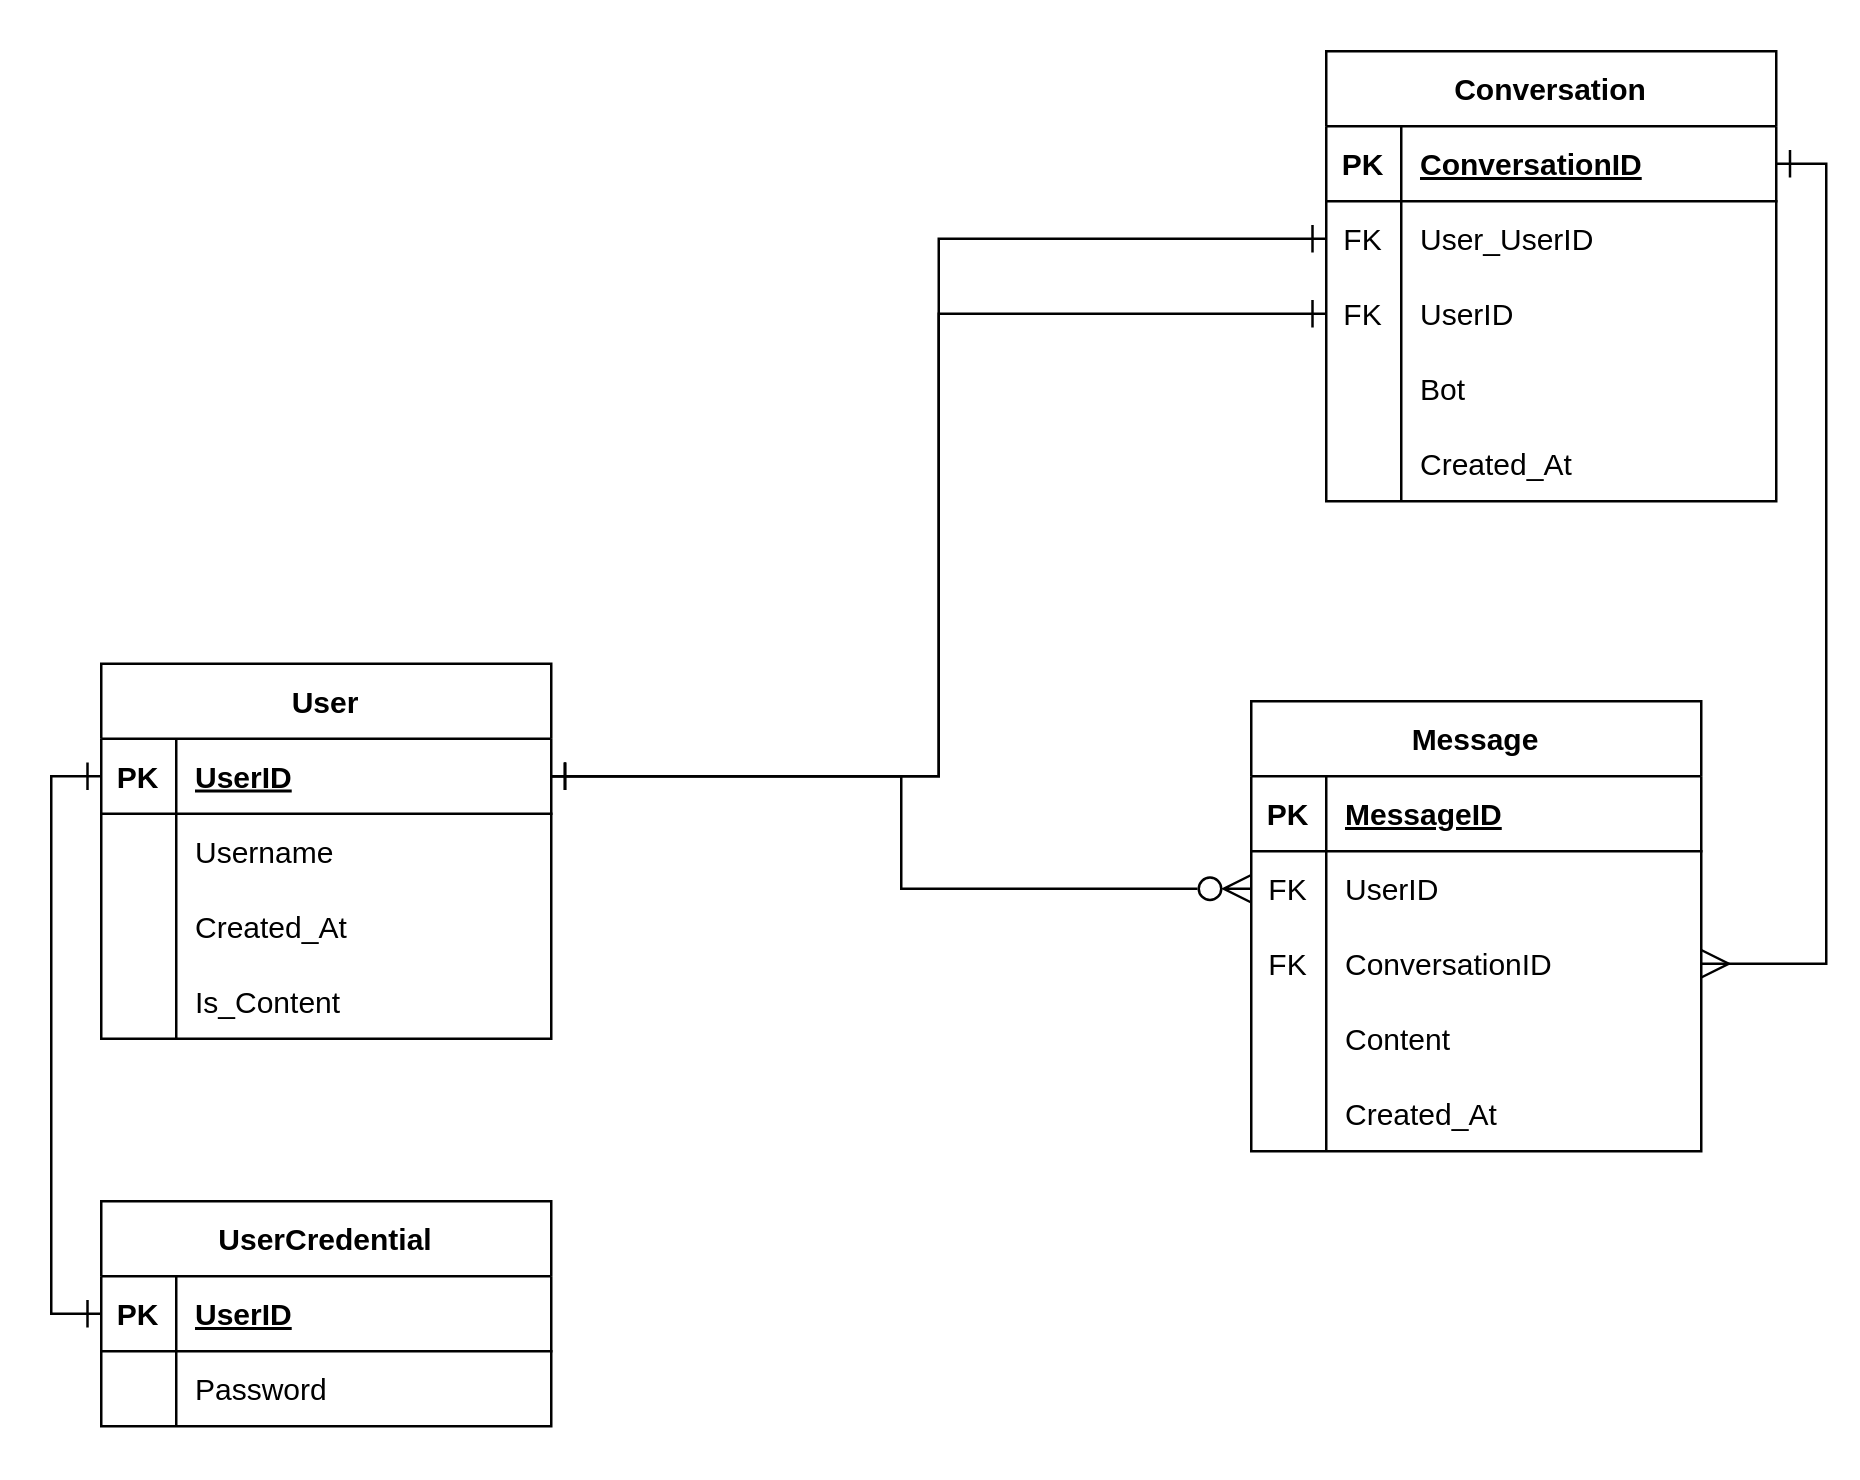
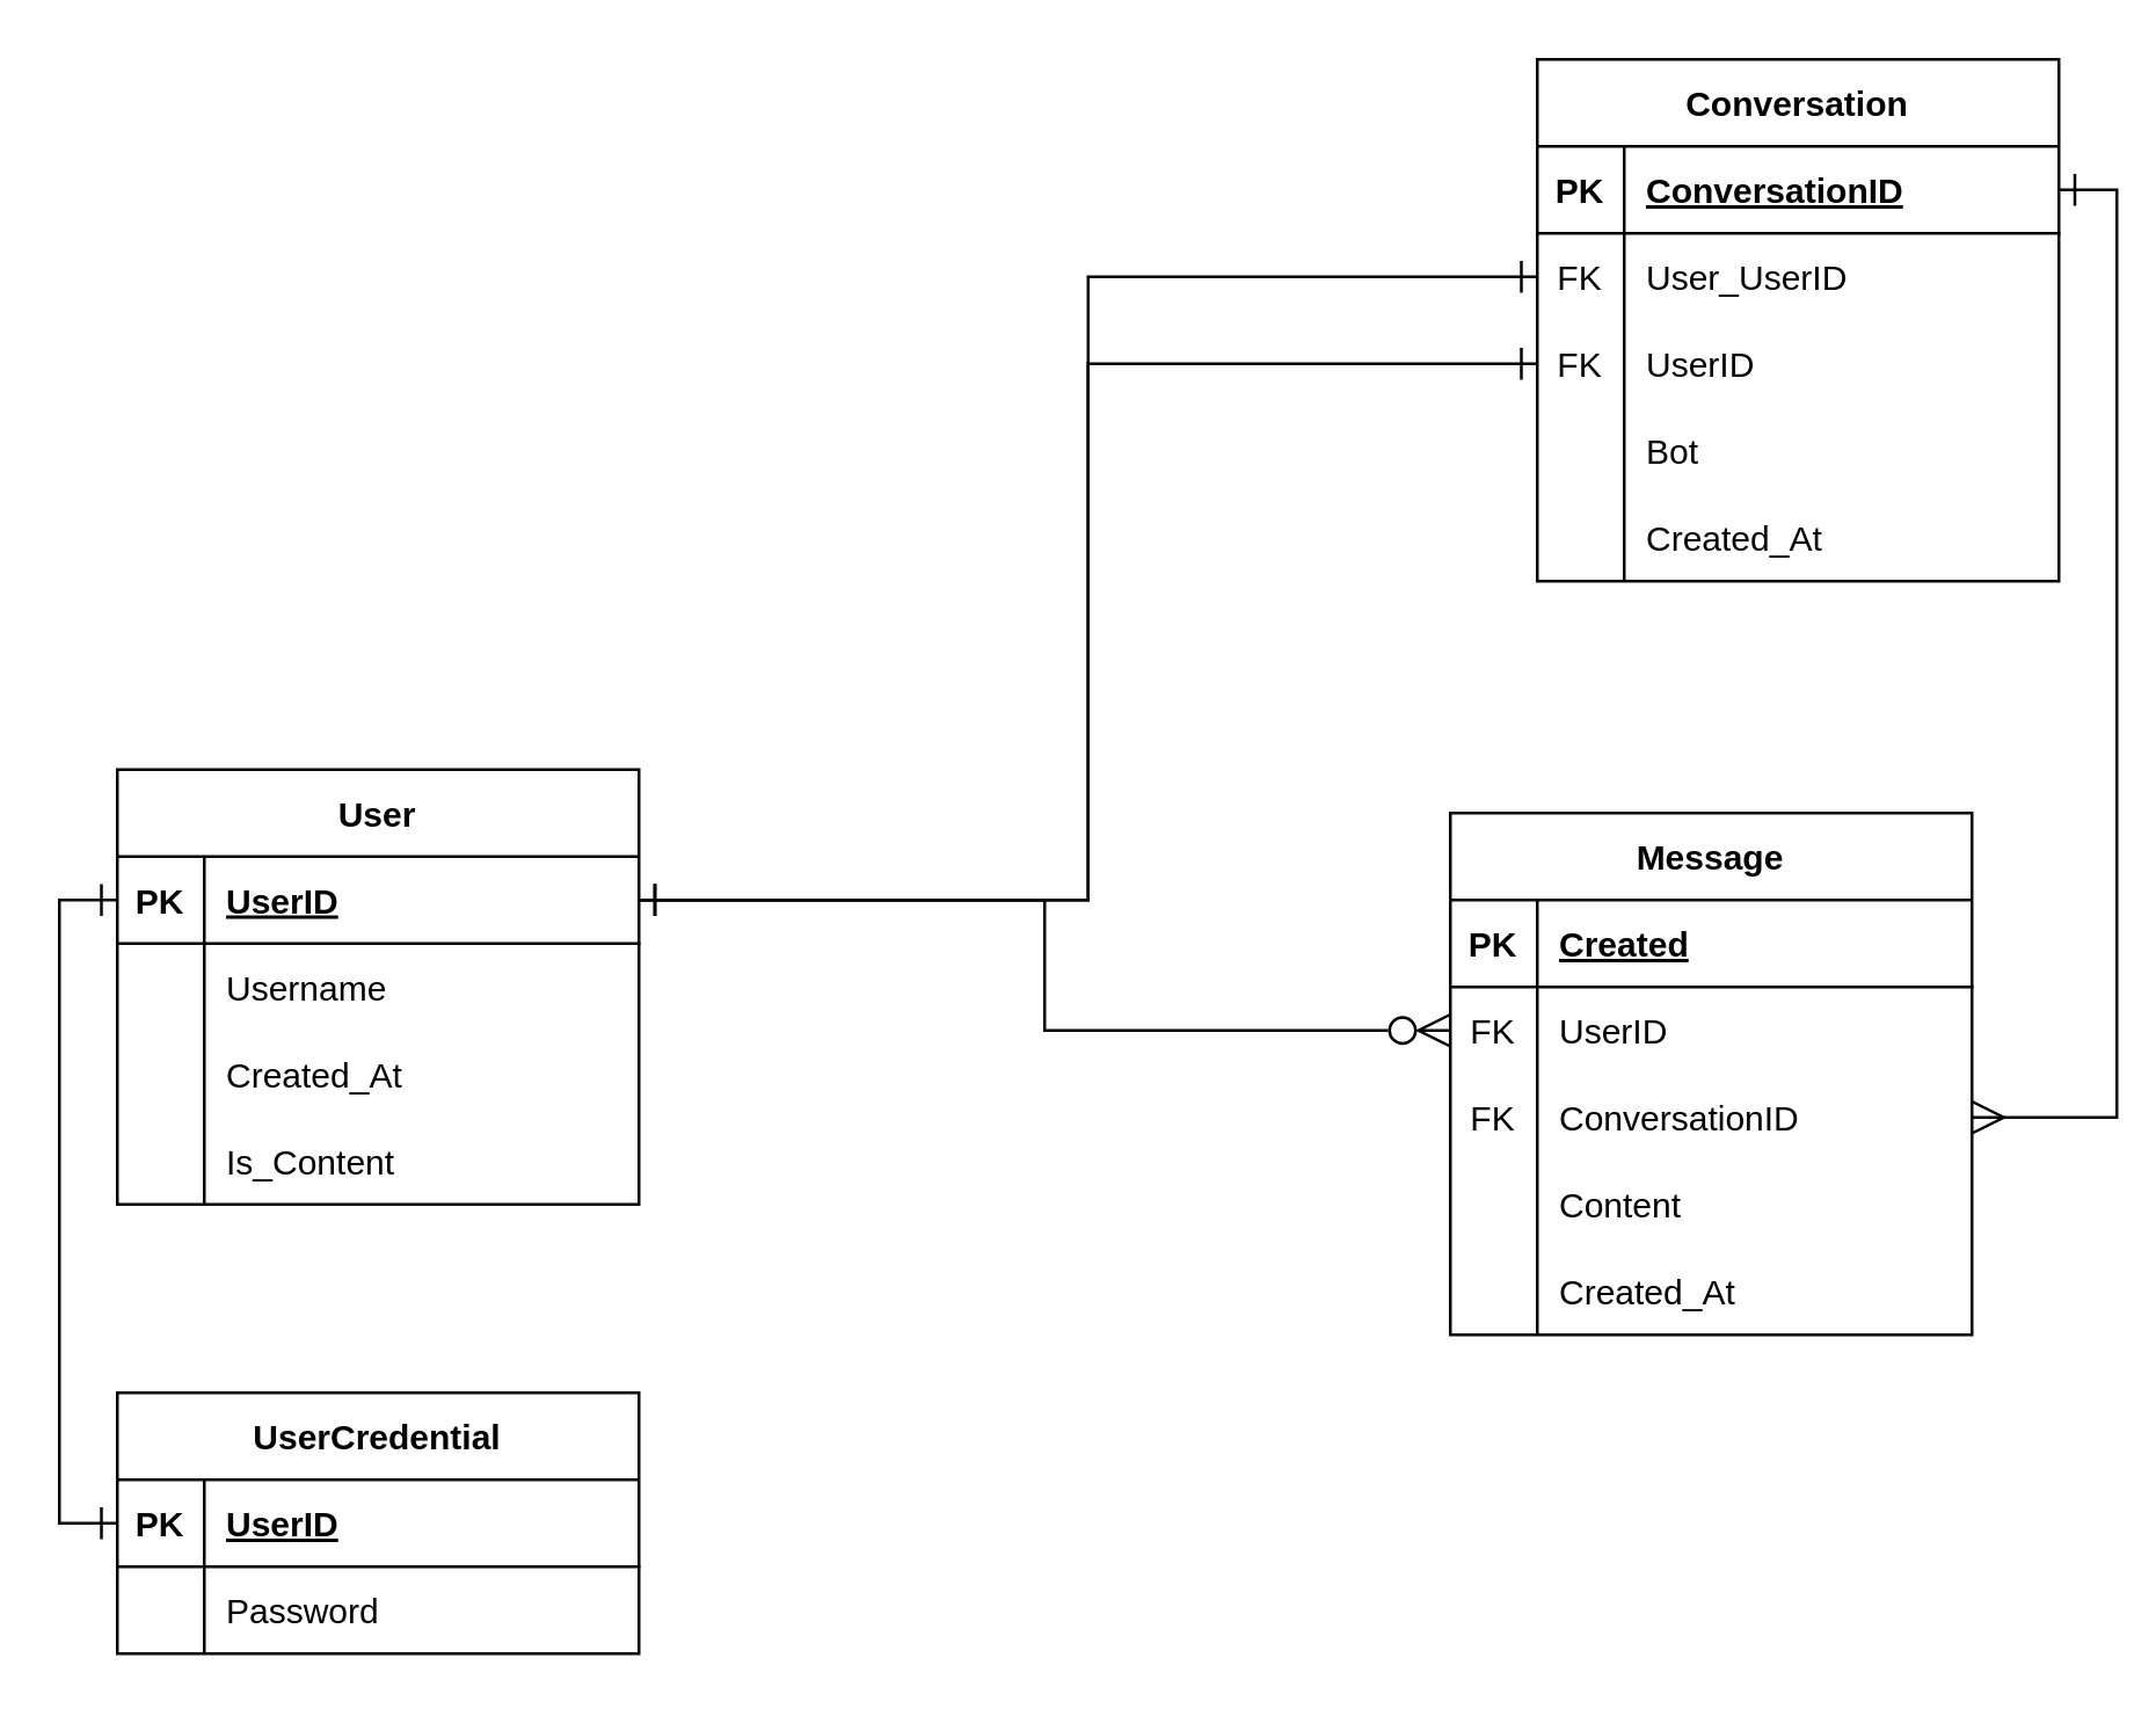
- <mxCell id="18" value="MessageID" style="shape=partialRectangle;connectable=0;fillColor=none;top=0;left=0;bottom=0;right=0;align=left;spacingLeft=6;fontStyle=5;overflow=hidden;" parent="16" vertex="1"><mxGeometry x="30" width="150" height="30" as="geometry"><mxRectangle width="150" height="30" as="alternateBounds" /></mxGeometry></mxCell>
+ <mxCell id="18" value="Created" style="shape=partialRectangle;connectable=0;fillColor=none;top=0;left=0;bottom=0;right=0;align=left;spacingLeft=6;fontStyle=5;overflow=hidden;" parent="16" vertex="1"><mxGeometry x="30" width="150" height="30" as="geometry"><mxRectangle width="150" height="30" as="alternateBounds" /></mxGeometry></mxCell>
